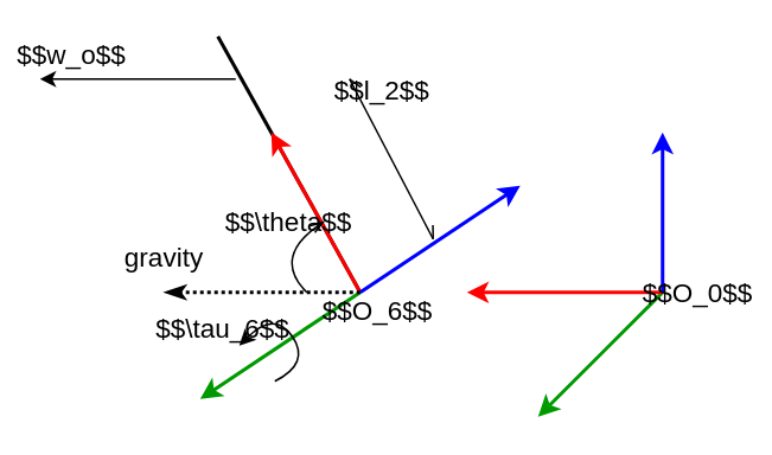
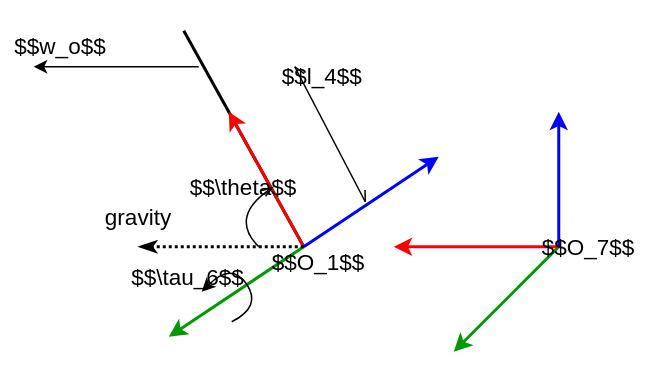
- <mxCell id="20" value="$$l_2$$" style="text;html=1;strokeColor=none;fillColor=none;align=center;verticalAlign=middle;whiteSpace=wrap;rounded=0;fontSize=15;" vertex="1" parent="1"><mxGeometry x="192" y="40" width="45" height="20" as="geometry" /></mxCell>
+ <mxCell id="20" value="$$l_4$$" style="text;html=1;strokeColor=none;fillColor=none;align=center;verticalAlign=middle;whiteSpace=wrap;rounded=0;fontSize=15;" vertex="1" parent="1"><mxGeometry x="192" y="40" width="45" height="20" as="geometry" /></mxCell>
- <mxCell id="13" value="$$O_0$$" style="text;html=1;strokeColor=none;fillColor=none;align=center;verticalAlign=middle;whiteSpace=wrap;rounded=0;fontSize=15;" vertex="1" parent="1"><mxGeometry x="372" y="154" width="40" height="20" as="geometry" /></mxCell>
+ <mxCell id="13" value="$$O_7$$" style="text;html=1;strokeColor=none;fillColor=none;align=center;verticalAlign=middle;whiteSpace=wrap;rounded=0;fontSize=15;" vertex="1" parent="1"><mxGeometry x="372" y="154" width="40" height="20" as="geometry" /></mxCell>
- <mxCell id="12" value="$$O_6$$" style="text;html=1;strokeColor=none;fillColor=none;align=center;verticalAlign=middle;whiteSpace=wrap;rounded=0;fontSize=15;" vertex="1" parent="1"><mxGeometry x="192" y="164" width="40" height="20" as="geometry" /></mxCell>
+ <mxCell id="12" value="$$O_1$$" style="text;html=1;strokeColor=none;fillColor=none;align=center;verticalAlign=middle;whiteSpace=wrap;rounded=0;fontSize=15;" vertex="1" parent="1"><mxGeometry x="192" y="164" width="40" height="20" as="geometry" /></mxCell>
